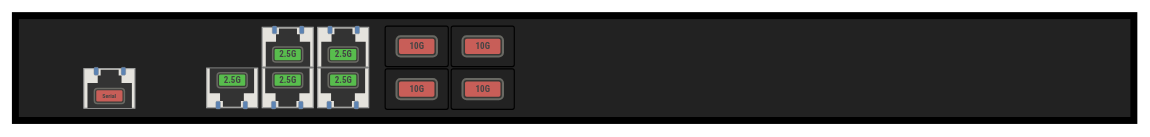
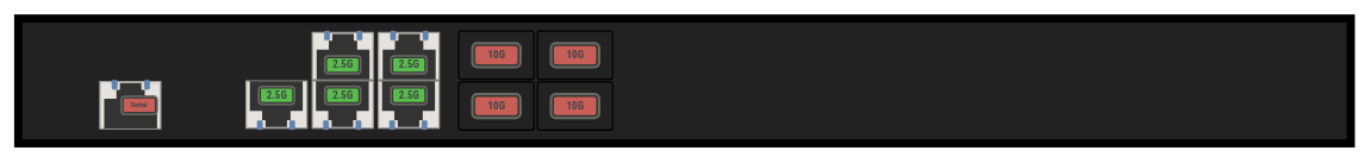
- <mxCell id="5" value="&lt;font style=&quot;font-size: 8px; line-height: 210%;&quot;&gt;Serial&lt;/font&gt;" style="shape=stencil(nVLRDoIwDPyavs9VDT4a1P9AGEKczAwM6tdbWkhcQIxmD+WuXNfeChjXRXI1oFWVXAzgDrSOnXXeZMTZ5GgsMfRZSE4rga3AJUPcg9pCl1KAcU7ik3e3KgsSQ7puvDubtsyaoqvDkWuhVAZ9mNTlrmrq8tm1yoE1i+W8SC5Lu4GIkMhC0IgRndW8nsfwJm0I3vsrRfEIUG8HRoFZix4mPn1rOfoyZ2mttP3nXOsNnS9mfnwE/bMfKvBjaj1GyxP4MZDzrU78gDExo2VjVnaaiRc=);html=1;labelPosition=center;align=center;spacingLeft=0;dashed=0;shadow=0;fillColor=light-dark(#c85e58, #bf57c7);rounded=1;glass=0;labelBackgroundColor=none;sketch=0;fontColor=#444444;fontSize=12;verticalLabelPosition=middle;verticalAlign=middle;spacingBottom=0;spacing=0;spacingTop=0;fontStyle=1;arcSize=8;strokeColor=#696963;fontFamily=Roboto Condensed;" vertex="1" parent="3"><mxGeometry x="14" y="28" width="40" height="20" as="geometry" /></mxCell>
+ <mxCell id="5" value="&lt;font style=&quot;font-size: 8px; line-height: 210%;&quot;&gt;Serial&lt;/font&gt;" style="shape=stencil(nVLRDoIwDPyavs9VDT4a1P9AGEKczAwM6tdbWkhcQIxmD+WuXNfeChjXRXI1oFWVXAzgDrSOnXXeZMTZ5GgsMfRZSE4rga3AJUPcg9pCl1KAcU7ik3e3KgsSQ7puvDubtsyaoqvDkWuhVAZ9mNTlrmrq8tm1yoE1i+W8SC5Lu4GIkMhC0IgRndW8nsfwJm0I3vsrRfEIUG8HRoFZix4mPn1rOfoyZ2mttP3nXOsNnS9mfnwE/bMfKvBjaj1GyxP4MZDzrU78gDExo2VjVnaaiRc=);html=1;labelPosition=center;align=center;spacingLeft=0;dashed=0;shadow=0;fillColor=light-dark(#c85e58, #bf57c7);rounded=1;glass=0;labelBackgroundColor=none;sketch=0;fontColor=#444444;fontSize=12;verticalLabelPosition=middle;verticalAlign=middle;spacingBottom=0;spacing=0;spacingTop=0;fontStyle=1;arcSize=8;strokeColor=#696963;fontFamily=Roboto Condensed;" vertex="1" parent="3"><mxGeometry x="24" y="18" width="40" height="20" as="geometry" /></mxCell>
